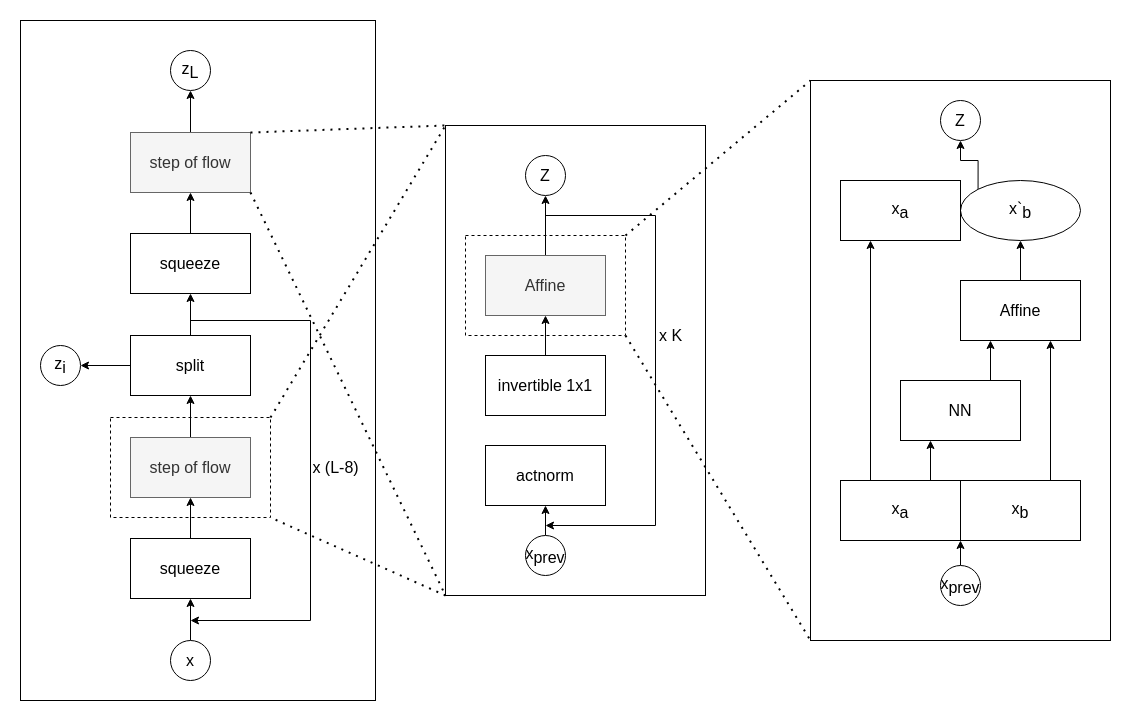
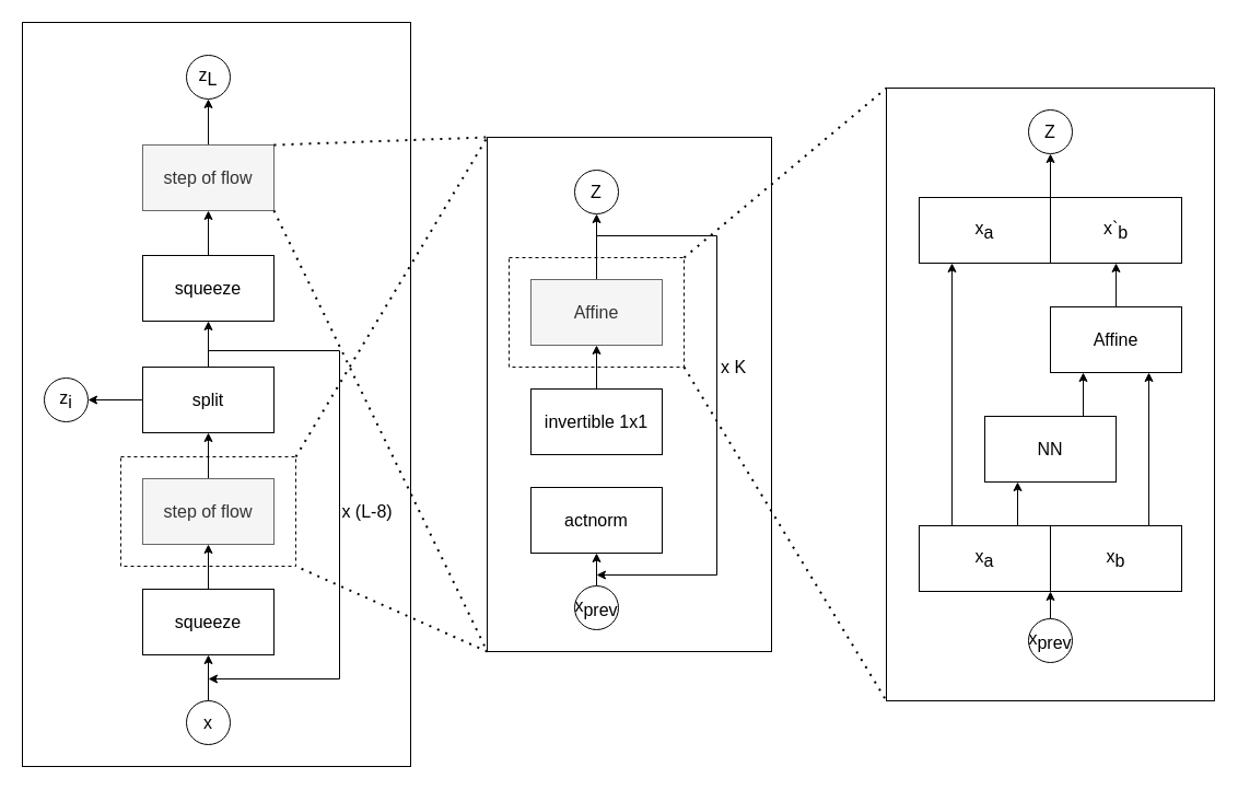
- <mxCell id="13" value="x`&lt;sub style=&quot;font-size: 16px;&quot;&gt;b&lt;/sub&gt;" style="ellipse;whiteSpace=wrap;html=1;fontSize=16;" parent="1" vertex="1"><mxGeometry x="960" y="180" width="120" height="60" as="geometry" /></mxCell>
+ <mxCell id="13" value="x`&lt;sub style=&quot;font-size: 16px;&quot;&gt;b&lt;/sub&gt;" style="rounded=0;whiteSpace=wrap;html=1;fontSize=16;" parent="1" vertex="1"><mxGeometry x="960" y="180" width="120" height="60" as="geometry" /></mxCell>
